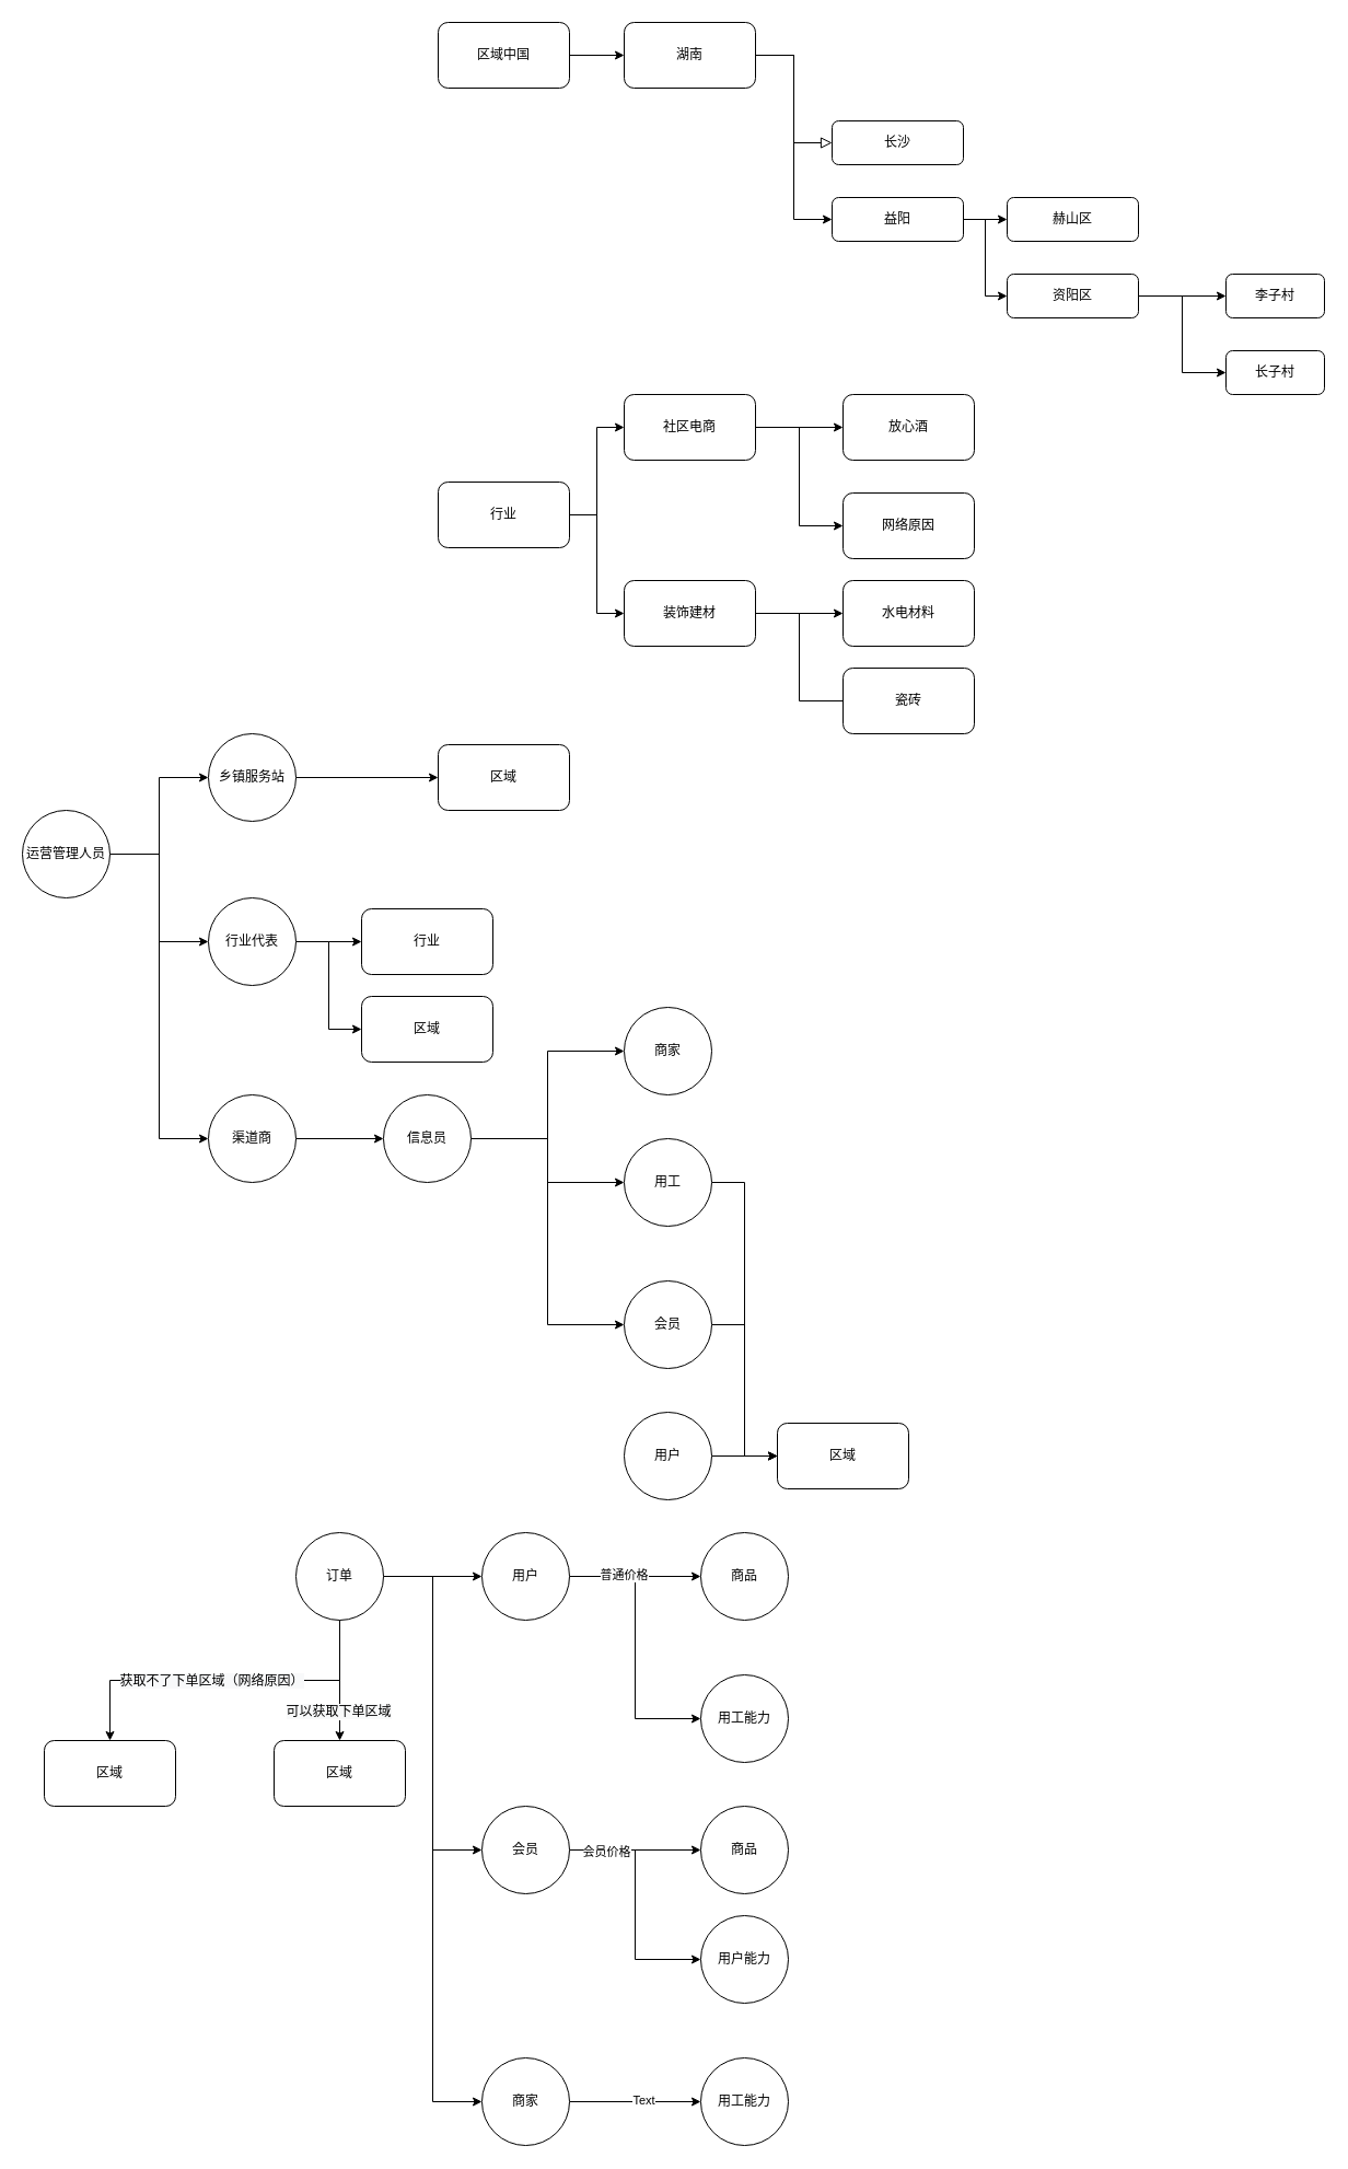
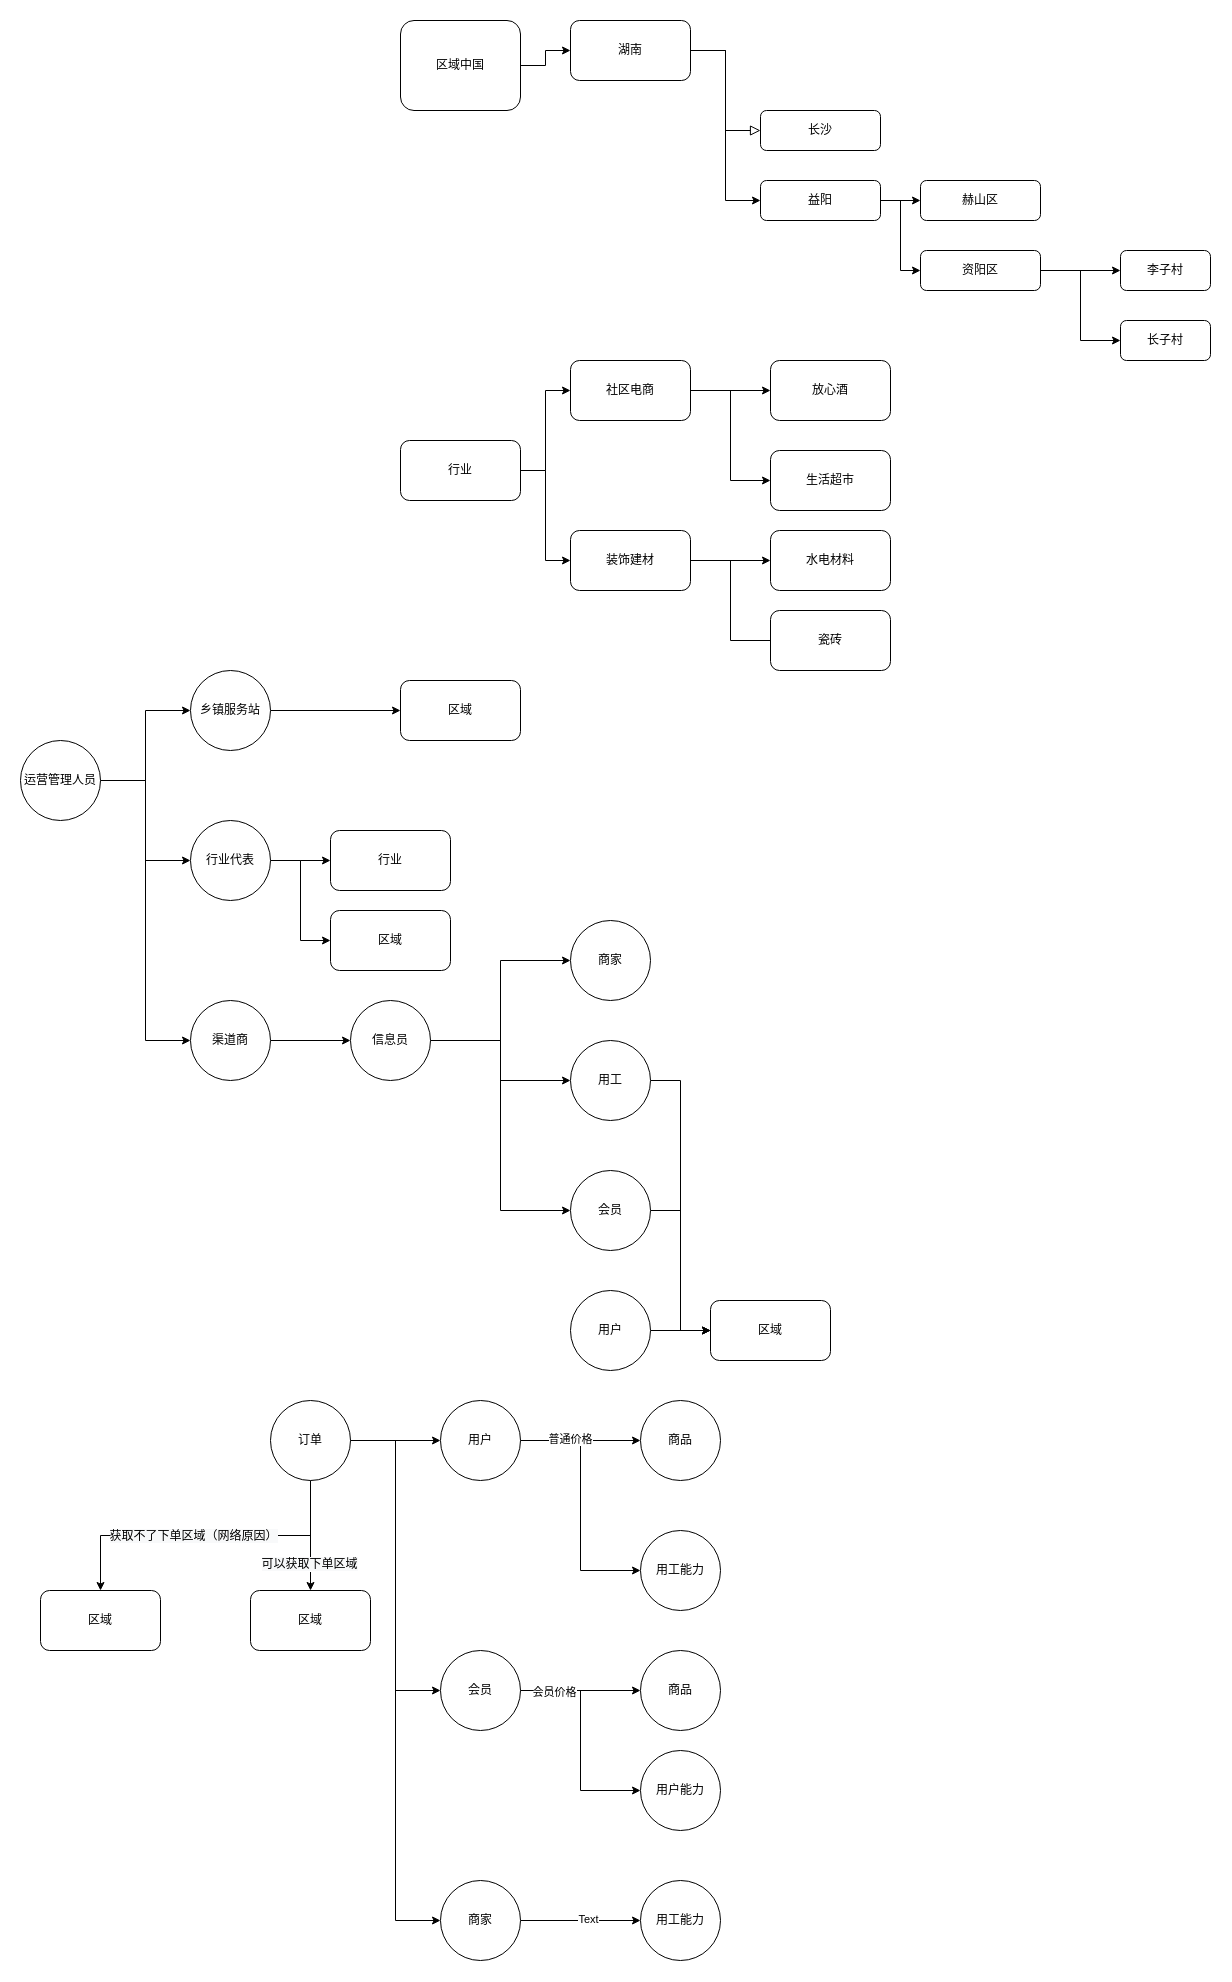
- <mxCell id="26" value="区域中国" style="rounded=1;whiteSpace=wrap;html=1;" vertex="1" parent="1"><mxGeometry x="400" y="20" width="120" height="60" as="geometry" /></mxCell>
+ <mxCell id="26" value="区域中国" style="rounded=1;whiteSpace=wrap;html=1;" vertex="1" parent="1"><mxGeometry x="400" y="20" width="120" height="90" as="geometry" /></mxCell>
- <mxCell id="22" value="网络原因" style="rounded=1;whiteSpace=wrap;html=1;" vertex="1" parent="1"><mxGeometry x="770" y="450" width="120" height="60" as="geometry" /></mxCell>
+ <mxCell id="22" value="生活超市" style="rounded=1;whiteSpace=wrap;html=1;" vertex="1" parent="1"><mxGeometry x="770" y="450" width="120" height="60" as="geometry" /></mxCell>
